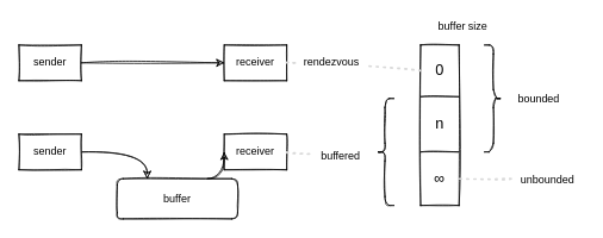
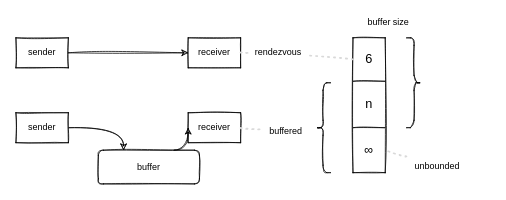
- <mxCell id="16" value="0" style="shape=partialRectangle;html=1;whiteSpace=wrap;connectable=0;fillColor=none;top=0;left=0;bottom=0;right=0;overflow=hidden;sketch=1;fontSize=17;" vertex="1" parent="15"><mxGeometry width="43" height="58" as="geometry"><mxRectangle width="43" height="58" as="alternateBounds" /></mxGeometry></mxCell>
+ <mxCell id="16" value="6" style="shape=partialRectangle;html=1;whiteSpace=wrap;connectable=0;fillColor=none;top=0;left=0;bottom=0;right=0;overflow=hidden;sketch=1;fontSize=17;" vertex="1" parent="15"><mxGeometry width="43" height="58" as="geometry"><mxRectangle width="43" height="58" as="alternateBounds" /></mxGeometry></mxCell>
- <mxCell id="22" value="&lt;font style=&quot;font-size: 12px&quot;&gt;bounded&lt;br&gt;&lt;/font&gt;" style="text;html=1;align=center;verticalAlign=middle;resizable=0;points=[];autosize=1;strokeColor=none;fillColor=none;fontSize=17;" vertex="1" parent="1"><mxGeometry x="571.5" y="95" width="60" height="30" as="geometry" /></mxCell>
- <mxCell id="23" value="&lt;font style=&quot;font-size: 12px&quot;&gt;unbounded&lt;br&gt;&lt;/font&gt;" style="text;html=1;align=center;verticalAlign=middle;resizable=0;points=[];autosize=1;strokeColor=none;fillColor=none;fontSize=17;" vertex="1" parent="1"><mxGeometry x="571.5" y="185" width="80" height="30" as="geometry" /></mxCell>
+ <mxCell id="23" value="&lt;font style=&quot;font-size: 12px&quot;&gt;unbounded&lt;br&gt;&lt;/font&gt;" style="text;html=1;align=center;verticalAlign=middle;resizable=0;points=[];autosize=1;strokeColor=none;fillColor=none;fontSize=17;" vertex="1" parent="1"><mxGeometry x="541.5" y="205" width="80" height="30" as="geometry" /></mxCell>
